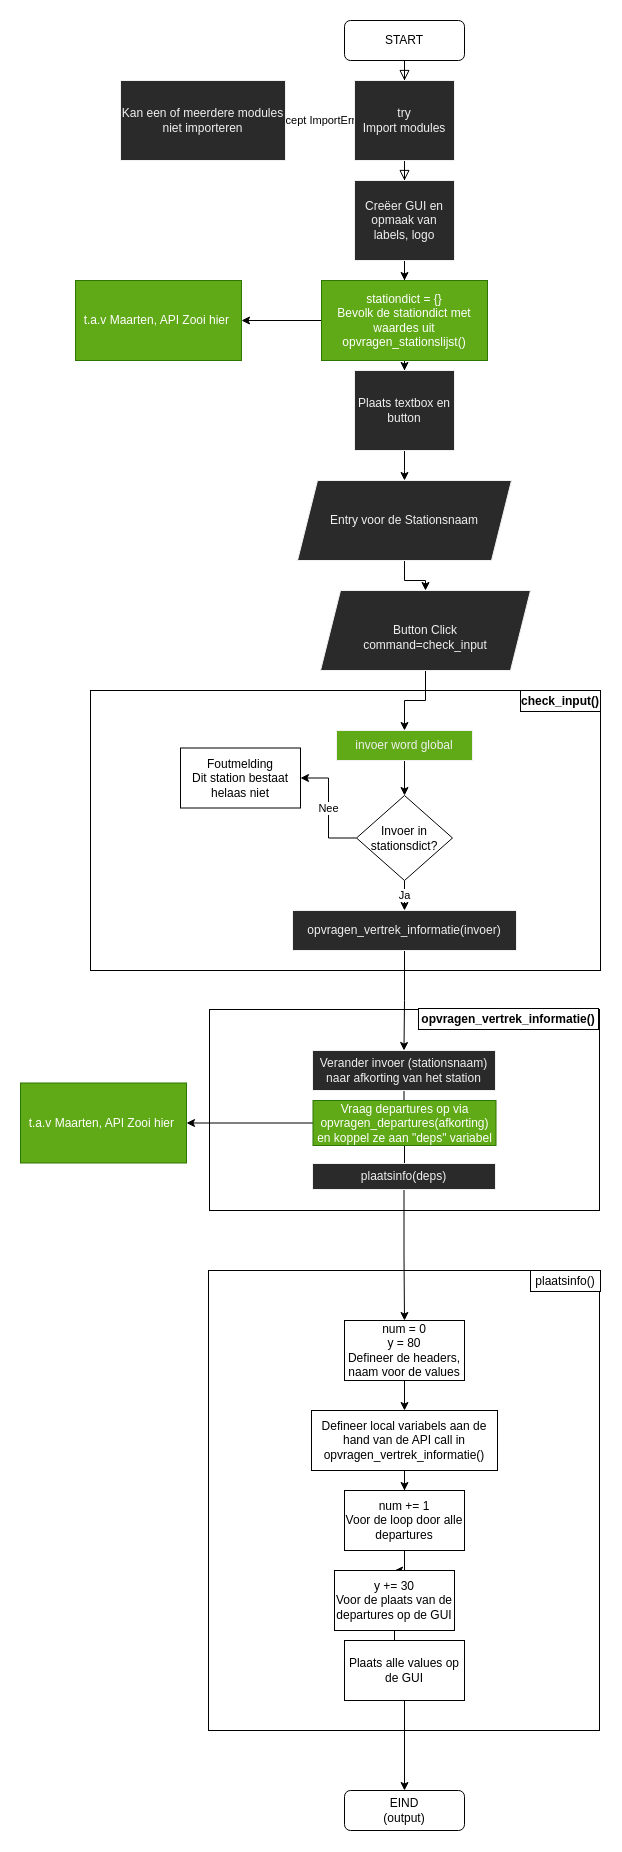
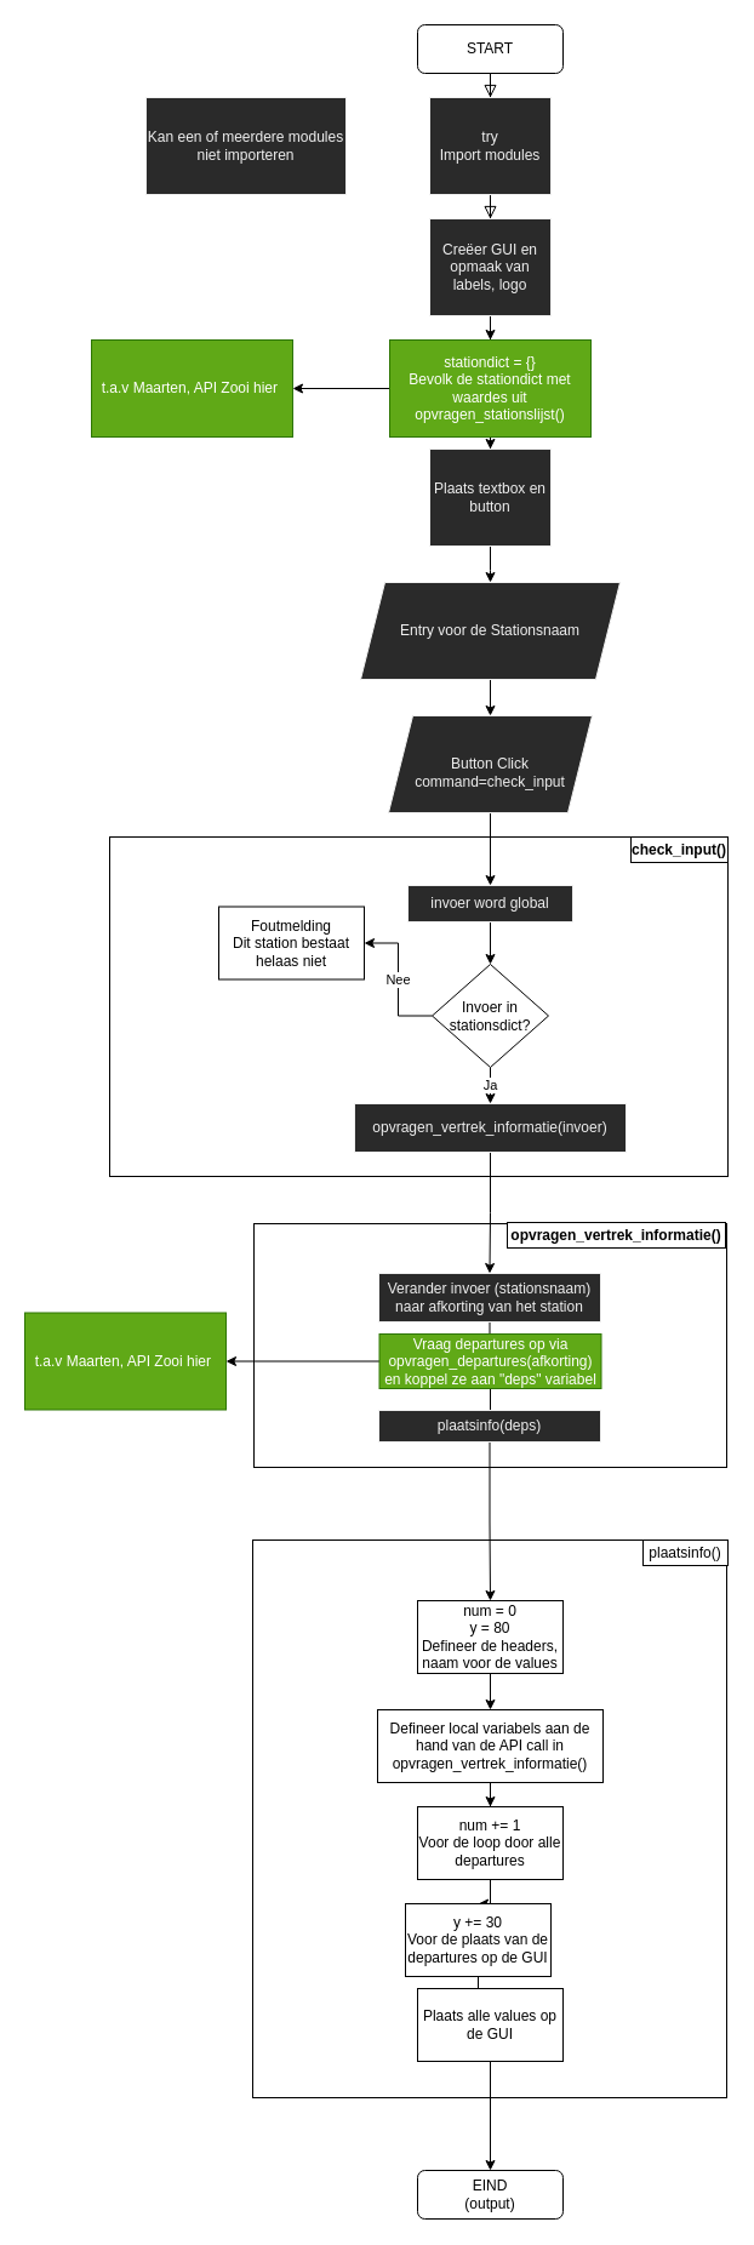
- <mxCell id="9" value="except ImportError" style="edgeStyle=orthogonalEdgeStyle;rounded=0;orthogonalLoop=1;jettySize=auto;html=1;" edge="1" parent="1" source="10" target="13"><mxGeometry relative="1" as="geometry" /></mxCell>
- <mxCell id="22" value="&lt;br&gt;Button Click&lt;br&gt;command=check_input" style="shape=parallelogram;perimeter=parallelogramPerimeter;whiteSpace=wrap;html=1;fixedSize=1;shadow=0;fontFamily=Helvetica;fontSize=12;fontColor=#f0f0f0;align=center;strokeColor=#f0f0f0;strokeWidth=1;fillColor=#2a2a2a;" vertex="1" parent="1"><mxGeometry x="320" y="590" width="210" height="80" as="geometry" /></mxCell>
+ <mxCell id="22" value="&lt;br&gt;Button Click&lt;br&gt;command=check_input" style="shape=parallelogram;perimeter=parallelogramPerimeter;whiteSpace=wrap;html=1;fixedSize=1;shadow=0;fontFamily=Helvetica;fontSize=12;fontColor=#f0f0f0;align=center;strokeColor=#f0f0f0;strokeWidth=1;fillColor=#2a2a2a;" vertex="1" parent="1"><mxGeometry x="320" y="590" width="168" height="80" as="geometry" /></mxCell>
- <mxCell id="24" value="invoer word global&lt;br&gt;" style="rounded=0;whiteSpace=wrap;html=1;shadow=0;fontFamily=Helvetica;fontSize=12;fontColor=#f0f0f0;align=center;strokeColor=#f0f0f0;strokeWidth=1;fillColor=#60a917;" vertex="1" parent="1"><mxGeometry x="336" y="730" width="136" height="30" as="geometry" /></mxCell>
+ <mxCell id="24" value="invoer word global&lt;br&gt;" style="rounded=0;whiteSpace=wrap;html=1;shadow=0;fontFamily=Helvetica;fontSize=12;fontColor=#f0f0f0;align=center;strokeColor=#f0f0f0;strokeWidth=1;fillColor=#2a2a2a;" vertex="1" parent="1"><mxGeometry x="336" y="730" width="136" height="30" as="geometry" /></mxCell>
